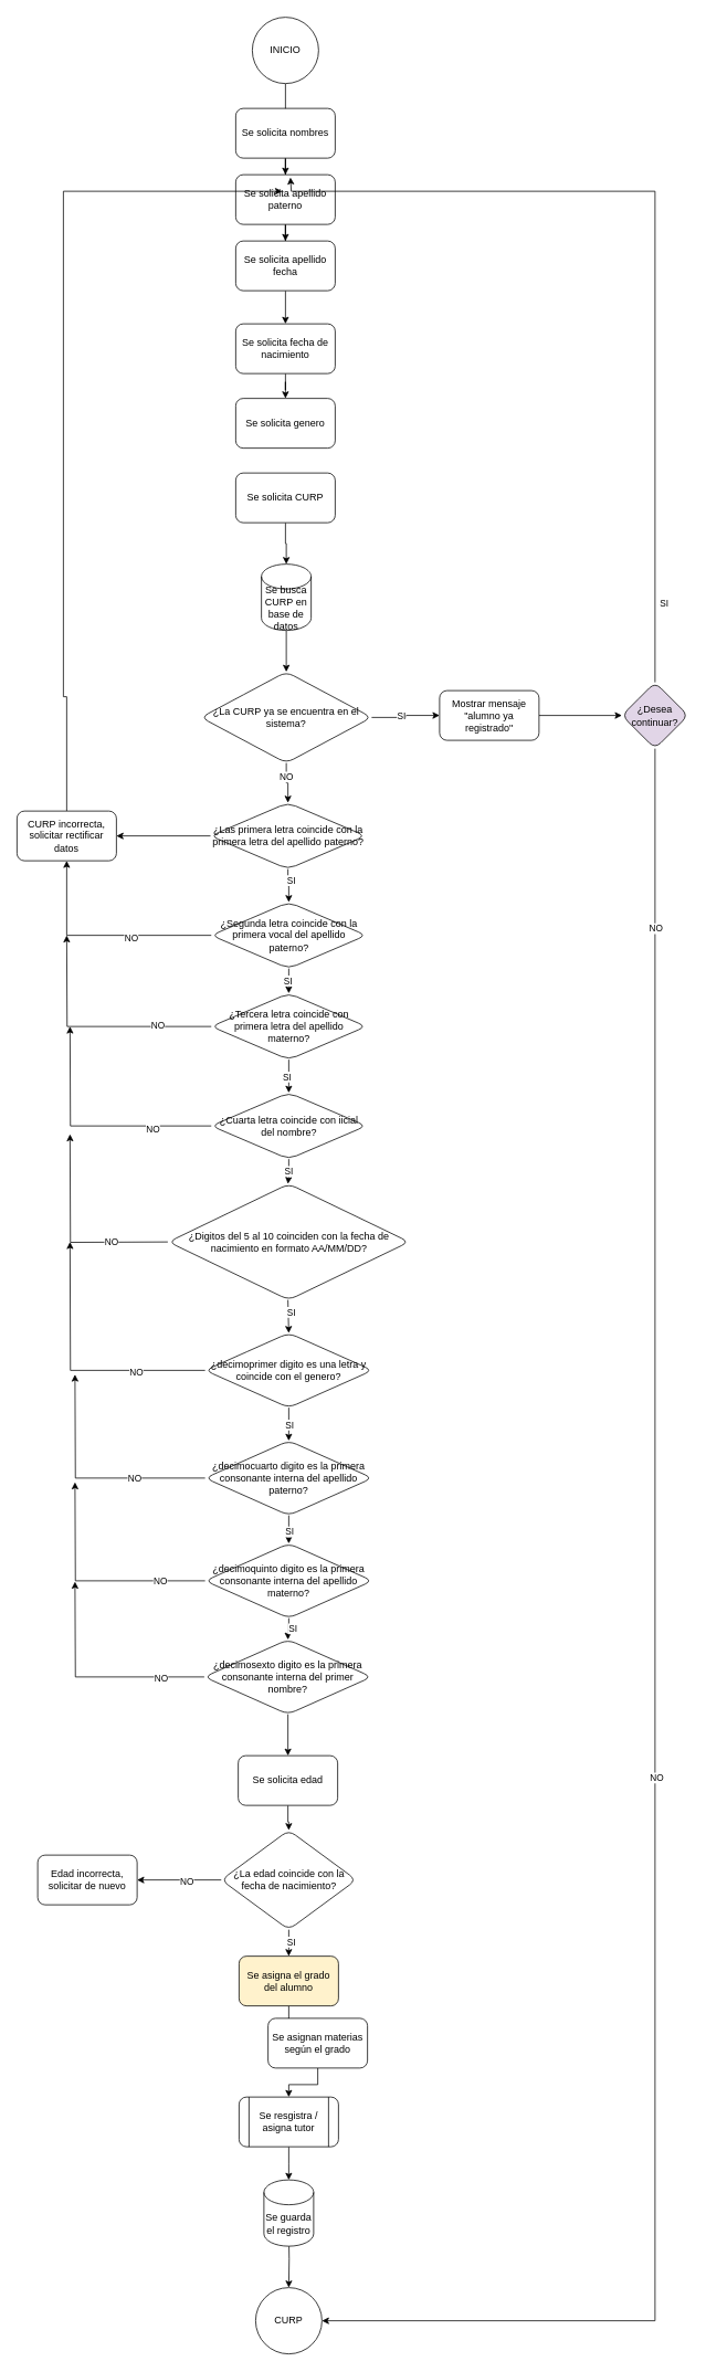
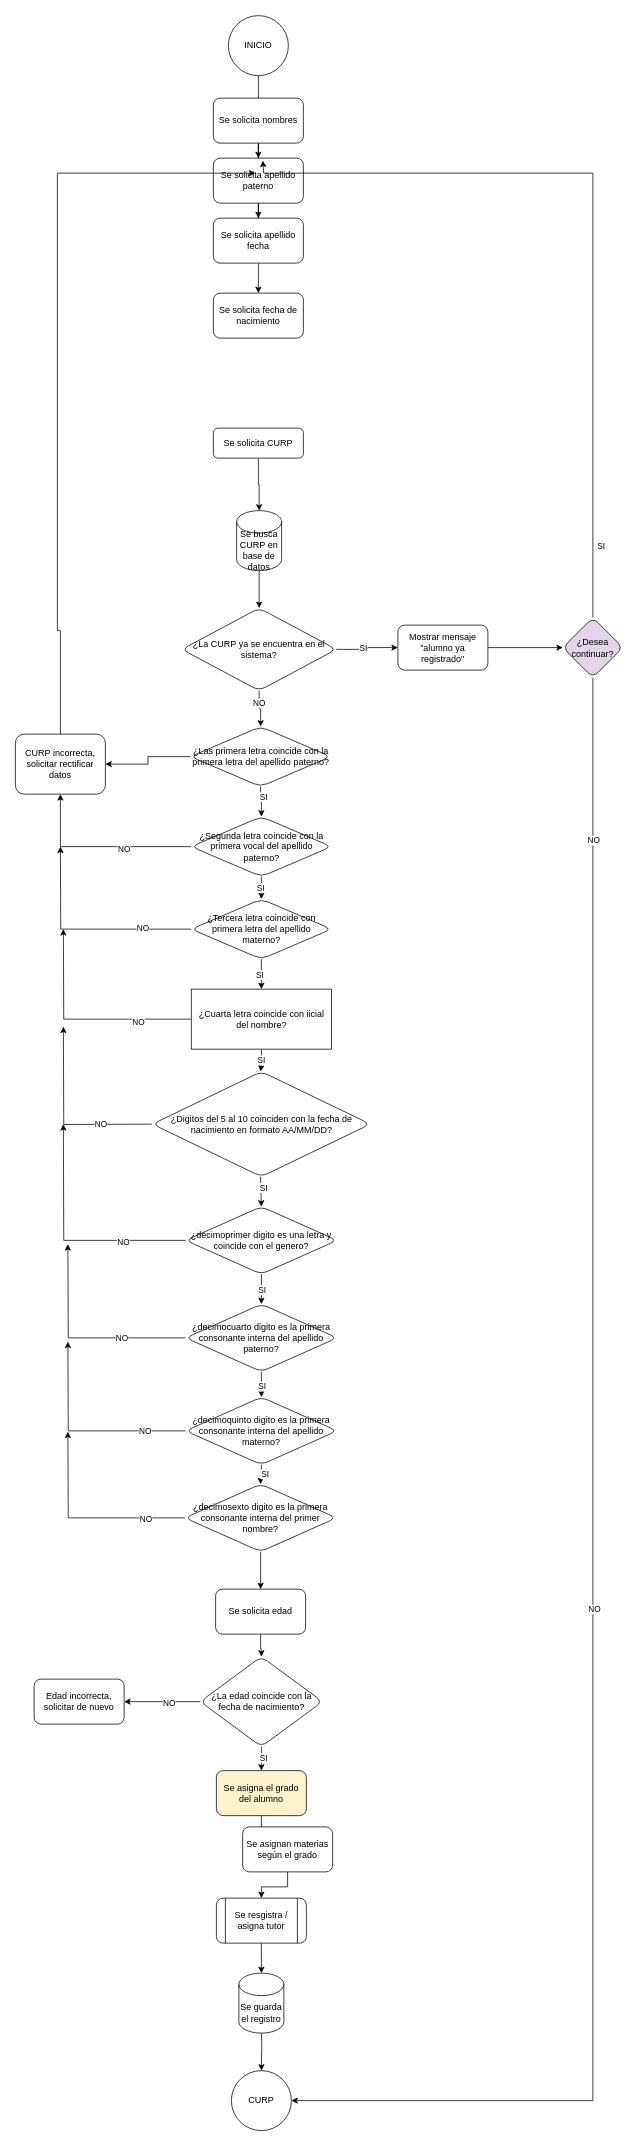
- <mxCell id="10" value="" style="edgeStyle=orthogonalEdgeStyle;rounded=0;orthogonalLoop=1;jettySize=auto;html=1;" parent="1" source="11" target="44" edge="1"><mxGeometry relative="1" as="geometry" /></mxCell>
- <mxCell id="44" value="Se solicita genero" style="whiteSpace=wrap;html=1;rounded=1;" parent="1" vertex="1"><mxGeometry x="284" y="480" width="120" height="60" as="geometry" /></mxCell>
- <mxCell id="13" value="Se solicita CURP" style="whiteSpace=wrap;html=1;rounded=1;" parent="1" vertex="1"><mxGeometry x="284" y="570" width="120" height="60" as="geometry" /></mxCell>
+ <mxCell id="13" value="Se solicita CURP" style="whiteSpace=wrap;html=1;rounded=1;" parent="1" vertex="1"><mxGeometry x="284" y="570" width="120" height="40" as="geometry" /></mxCell>
- <mxCell id="24" value="CURP incorrecta, solicitar rectificar datos" style="whiteSpace=wrap;html=1;rounded=1;" parent="1" vertex="1"><mxGeometry x="20" y="978" width="120" height="60" as="geometry" /></mxCell>
+ <mxCell id="24" value="CURP incorrecta, solicitar rectificar datos" style="whiteSpace=wrap;html=1;rounded=1;" parent="1" vertex="1"><mxGeometry x="20" y="978" width="120" height="80" as="geometry" /></mxCell>
- <mxCell id="34" value="¿Cuarta letra coincide con iicial del nombre?" style="rhombus;whiteSpace=wrap;html=1;rounded=1;" parent="1" vertex="1"><mxGeometry x="254.5" y="1318" width="187" height="80" as="geometry" /></mxCell>
+ <mxCell id="34" value="¿Cuarta letra coincide con iicial del nombre?" style="whiteSpace=wrap;html=1;rounded=0;" parent="1" vertex="1"><mxGeometry x="254.5" y="1318" width="187" height="80" as="geometry" /></mxCell>
